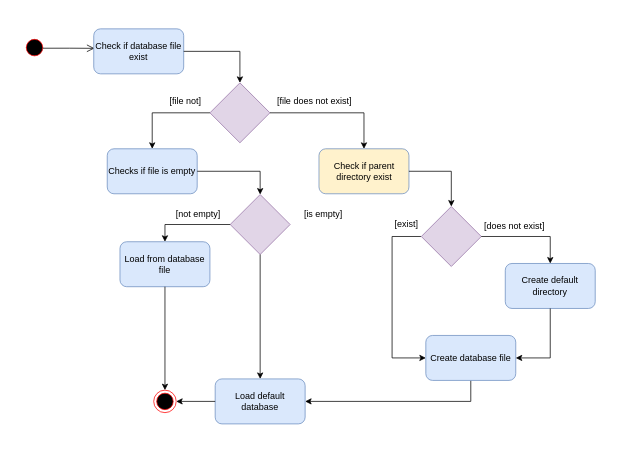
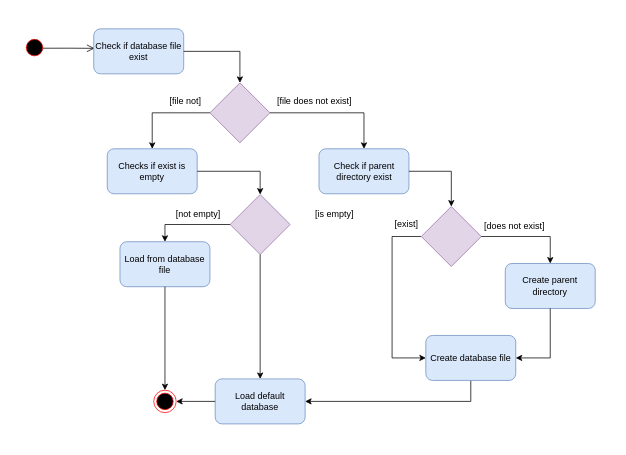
- <mxCell id="10" value="Checks if file is empty" style="whiteSpace=wrap;html=1;rounded=1;fillColor=#dae8fc;strokeColor=#6c8ebf;" parent="1" vertex="1"><mxGeometry x="142" y="198" width="120" height="60" as="geometry" /></mxCell>
+ <mxCell id="10" value="Checks if exist is empty" style="whiteSpace=wrap;html=1;rounded=1;fillColor=#dae8fc;strokeColor=#6c8ebf;" parent="1" vertex="1"><mxGeometry x="142" y="198" width="120" height="60" as="geometry" /></mxCell>
- <mxCell id="8" value="Check if parent directory exist" style="whiteSpace=wrap;html=1;rounded=1;fillColor=#fff2cc;strokeColor=#6c8ebf;" parent="1" vertex="1"><mxGeometry x="424.5" y="198" width="120" height="60" as="geometry" /></mxCell>
+ <mxCell id="8" value="Check if parent directory exist" style="whiteSpace=wrap;html=1;rounded=1;fillColor=#dae8fc;strokeColor=#6c8ebf;" parent="1" vertex="1"><mxGeometry x="424.5" y="198" width="120" height="60" as="geometry" /></mxCell>
- <mxCell id="20" value="[is empty]" style="text;html=1;align=center;verticalAlign=middle;resizable=0;points=[];autosize=1;strokeColor=none;fillColor=none;" parent="1" vertex="1"><mxGeometry x="395" y="272" width="69" height="26" as="geometry" /></mxCell>
+ <mxCell id="20" value="[is empty]" style="text;html=1;align=center;verticalAlign=middle;resizable=0;points=[];autosize=1;strokeColor=none;fillColor=none;" parent="1" vertex="1"><mxGeometry x="410" y="272" width="69" height="26" as="geometry" /></mxCell>
- <mxCell id="25" value="Create default directory" style="whiteSpace=wrap;html=1;rounded=1;fillColor=#dae8fc;strokeColor=#6c8ebf;" parent="1" vertex="1"><mxGeometry x="673" y="351" width="120" height="60" as="geometry" /></mxCell>
+ <mxCell id="25" value="Create parent directory" style="whiteSpace=wrap;html=1;rounded=1;fillColor=#dae8fc;strokeColor=#6c8ebf;" parent="1" vertex="1"><mxGeometry x="673" y="351" width="120" height="60" as="geometry" /></mxCell>
